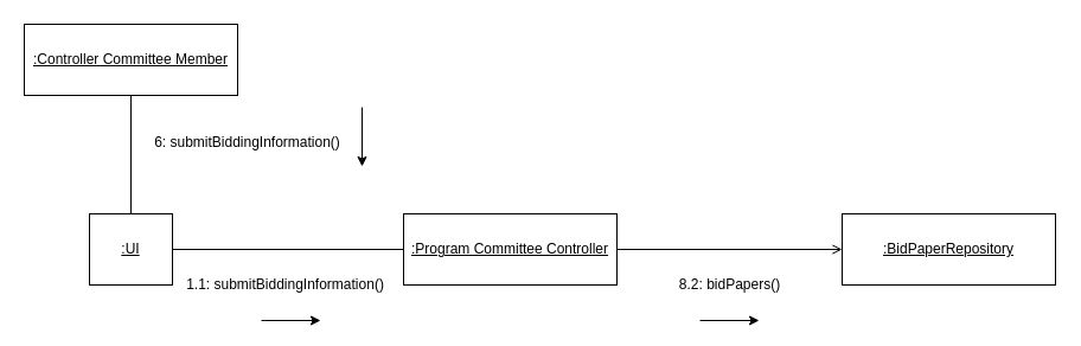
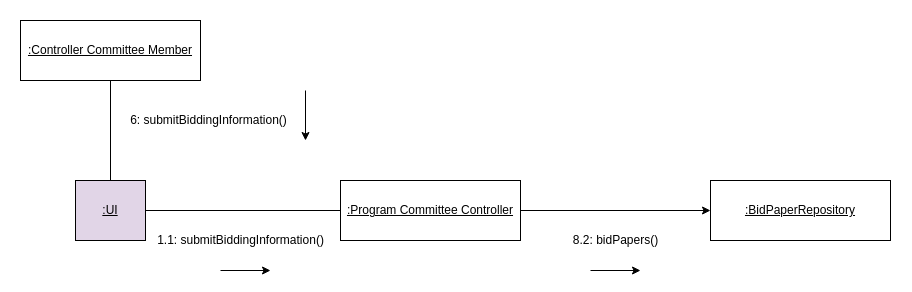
- <mxCell id="3" value="&lt;u&gt;:UI&lt;/u&gt;" parent="1" vertex="1" style="rounded=0;whiteSpace=wrap;html=1;"><mxGeometry as="geometry" height="60" width="70" y="180" x="75" /></mxCell>
+ <mxCell id="3" value="&lt;u&gt;:UI&lt;/u&gt;" parent="1" vertex="1" style="rounded=0;whiteSpace=wrap;html=1;fillColor=#e1d5e7;"><mxGeometry as="geometry" height="60" width="70" y="180" x="75" /></mxCell>
- <mxCell id="4" value="" parent="1" style="edgeStyle=orthogonalEdgeStyle;rounded=0;orthogonalLoop=1;jettySize=auto;html=1;endArrow=open;" source="5" target="6" edge="1"><mxGeometry as="geometry" relative="1" /></mxCell>
+ <mxCell id="4" value="" parent="1" style="edgeStyle=orthogonalEdgeStyle;rounded=0;orthogonalLoop=1;jettySize=auto;html=1;" source="5" target="6" edge="1"><mxGeometry as="geometry" relative="1" /></mxCell>
